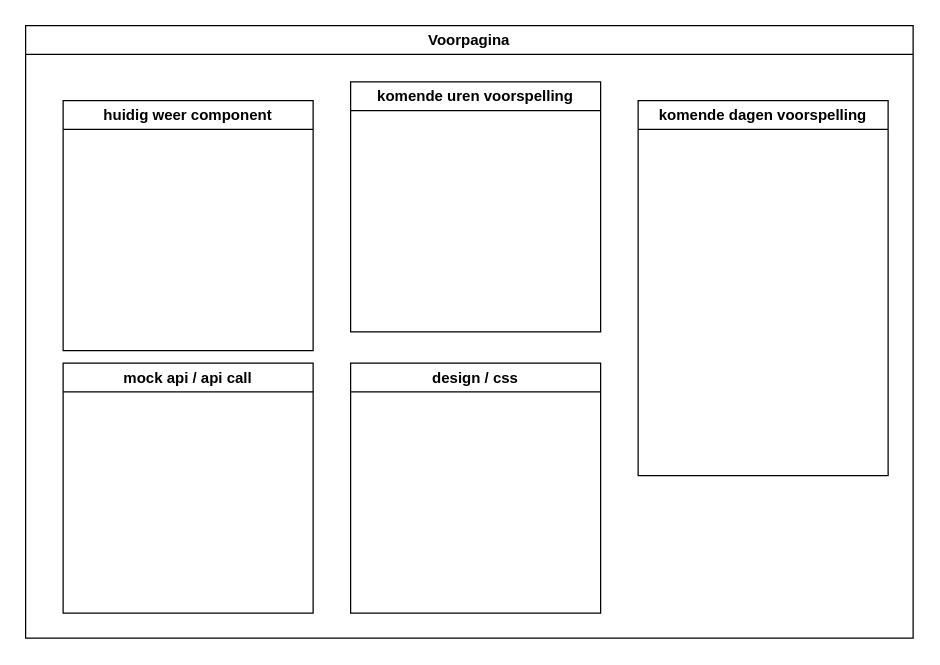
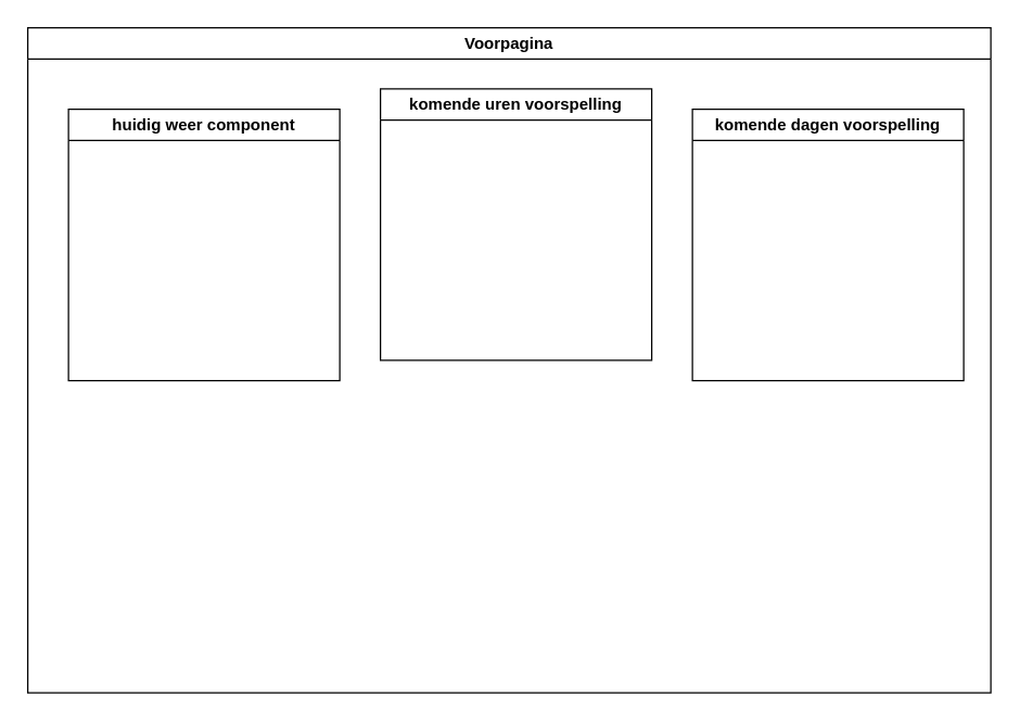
- <mxCell id="5" value=" komende dagen voorspelling " style="swimlane;whiteSpace=wrap;html=1;" vertex="1" parent="2"><mxGeometry x="490" y="60" width="200" height="300" as="geometry" /></mxCell>
+ <mxCell id="5" value=" komende dagen voorspelling " style="swimlane;whiteSpace=wrap;html=1;" vertex="1" parent="2"><mxGeometry x="490" y="60" width="200" height="200" as="geometry" /></mxCell>
- <mxCell id="6" value="mock api / api call" style="swimlane;whiteSpace=wrap;html=1;" vertex="1" parent="2"><mxGeometry x="30" y="270" width="200" height="200" as="geometry" /></mxCell>
- <mxCell id="7" value="design / css" style="swimlane;whiteSpace=wrap;html=1;" vertex="1" parent="2"><mxGeometry x="260" y="270" width="200" height="200" as="geometry" /></mxCell>
